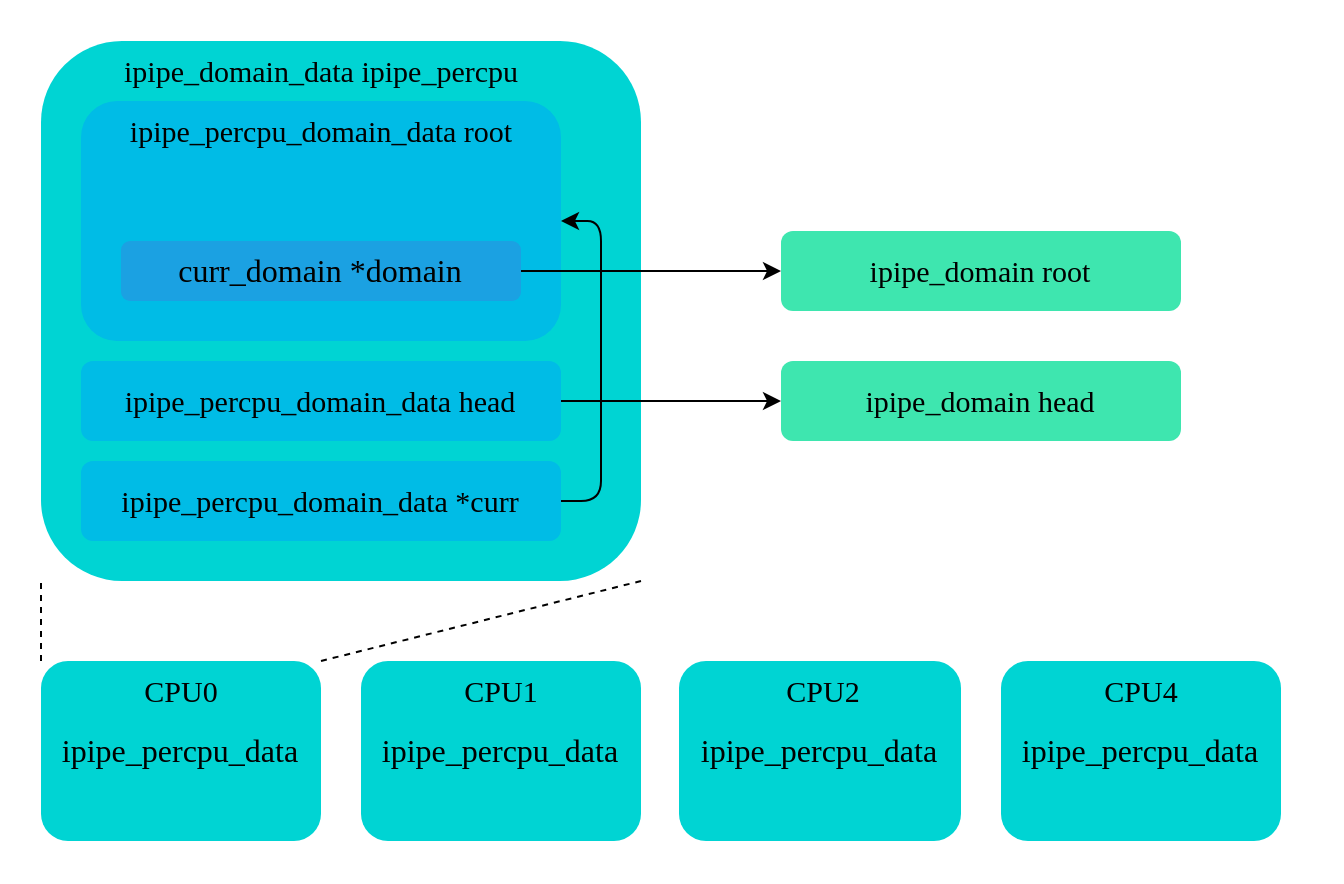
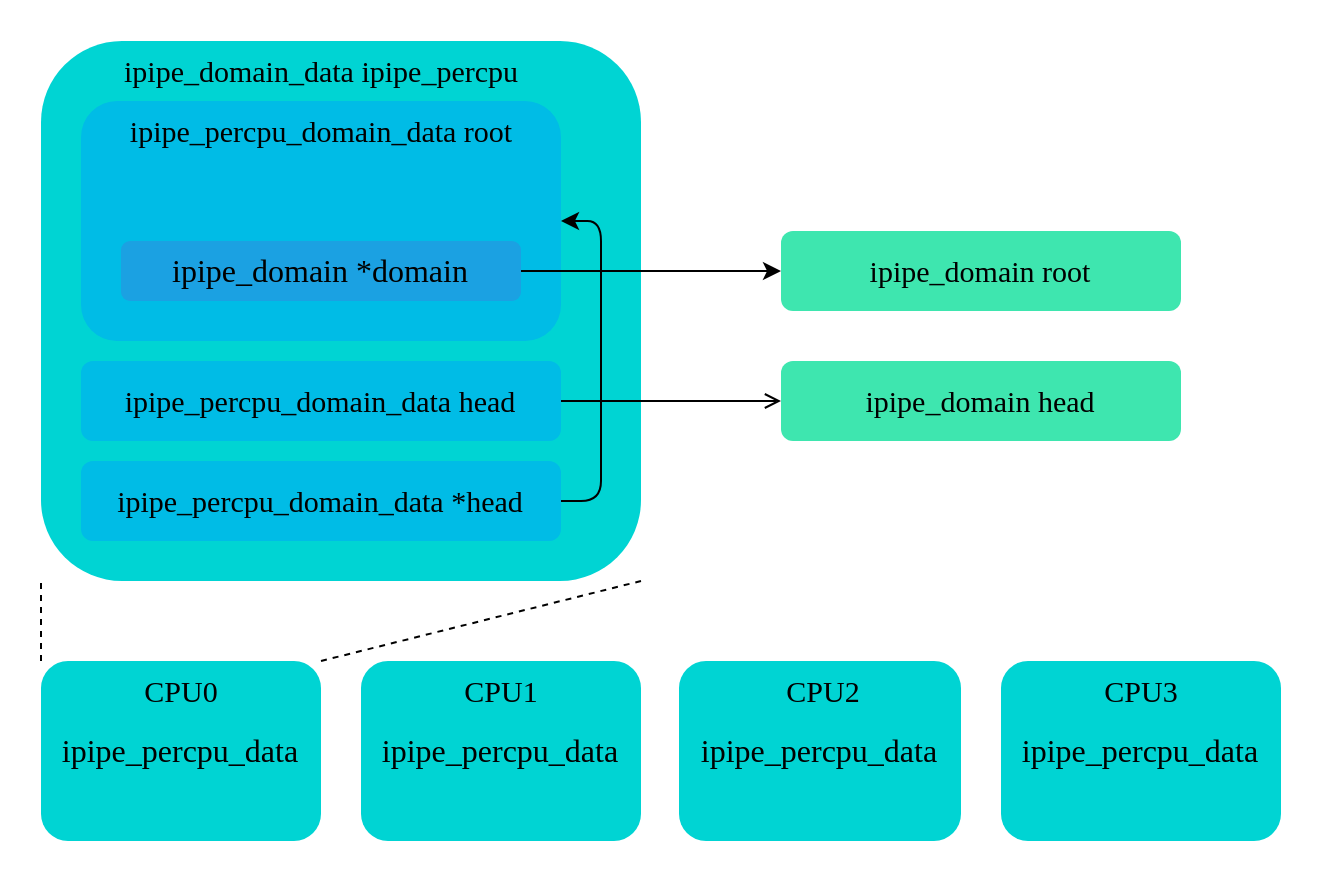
- <mxCell id="9" value="&lt;font&gt;curr_domain *domain&lt;/font&gt;" style="rounded=1;whiteSpace=wrap;html=1;fontSize=16;fillColor=#1BA1E2;fontColor=#000000;strokeColor=none;fontFamily=Times New Roman;fontStyle=0;fillStyle=auto;gradientColor=none;container=0;" parent="1" vertex="1"><mxGeometry x="60" y="120" width="200" height="30" as="geometry" /></mxCell>
+ <mxCell id="9" value="&lt;font&gt;ipipe_domain *domain&lt;/font&gt;" style="rounded=1;whiteSpace=wrap;html=1;fontSize=16;fillColor=#1BA1E2;fontColor=#000000;strokeColor=none;fontFamily=Times New Roman;fontStyle=0;fillStyle=auto;gradientColor=none;container=0;" parent="1" vertex="1"><mxGeometry x="60" y="120" width="200" height="30" as="geometry" /></mxCell>
- <mxCell id="10" style="edgeStyle=orthogonalEdgeStyle;rounded=0;orthogonalLoop=1;jettySize=auto;html=1;exitX=1;exitY=0.5;exitDx=0;exitDy=0;entryX=0;entryY=0.5;entryDx=0;entryDy=0;" parent="1" source="11" target="24" edge="1"><mxGeometry relative="1" as="geometry" /></mxCell>
+ <mxCell id="10" style="edgeStyle=orthogonalEdgeStyle;rounded=0;orthogonalLoop=1;jettySize=auto;html=1;exitX=1;exitY=0.5;exitDx=0;exitDy=0;entryX=0;entryY=0.5;entryDx=0;entryDy=0;endArrow=open;" parent="1" source="11" target="24" edge="1"><mxGeometry relative="1" as="geometry" /></mxCell>
- <mxCell id="5" value="ipipe_percpu_domain_data *curr" style="rounded=1;whiteSpace=wrap;html=1;fillColor=#00BCE6;strokeColor=none;fontFamily=Times New Roman;fontSize=15;" parent="1" vertex="1"><mxGeometry x="40" y="230" width="240" height="40" as="geometry" /></mxCell>
+ <mxCell id="5" value="ipipe_percpu_domain_data *head" style="rounded=1;whiteSpace=wrap;html=1;fillColor=#00BCE6;strokeColor=none;fontFamily=Times New Roman;fontSize=15;" parent="1" vertex="1"><mxGeometry x="40" y="230" width="240" height="40" as="geometry" /></mxCell>
- <mxCell id="23" value="CPU4" style="text;html=1;align=center;verticalAlign=middle;resizable=0;points=[];autosize=1;strokeColor=none;fillColor=none;fontFamily=Times New Roman;fontSize=15;" parent="21" vertex="1"><mxGeometry x="40" width="60" height="30" as="geometry" /></mxCell>
+ <mxCell id="23" value="CPU3" style="text;html=1;align=center;verticalAlign=middle;resizable=0;points=[];autosize=1;strokeColor=none;fillColor=none;fontFamily=Times New Roman;fontSize=15;" parent="21" vertex="1"><mxGeometry x="40" width="60" height="30" as="geometry" /></mxCell>
